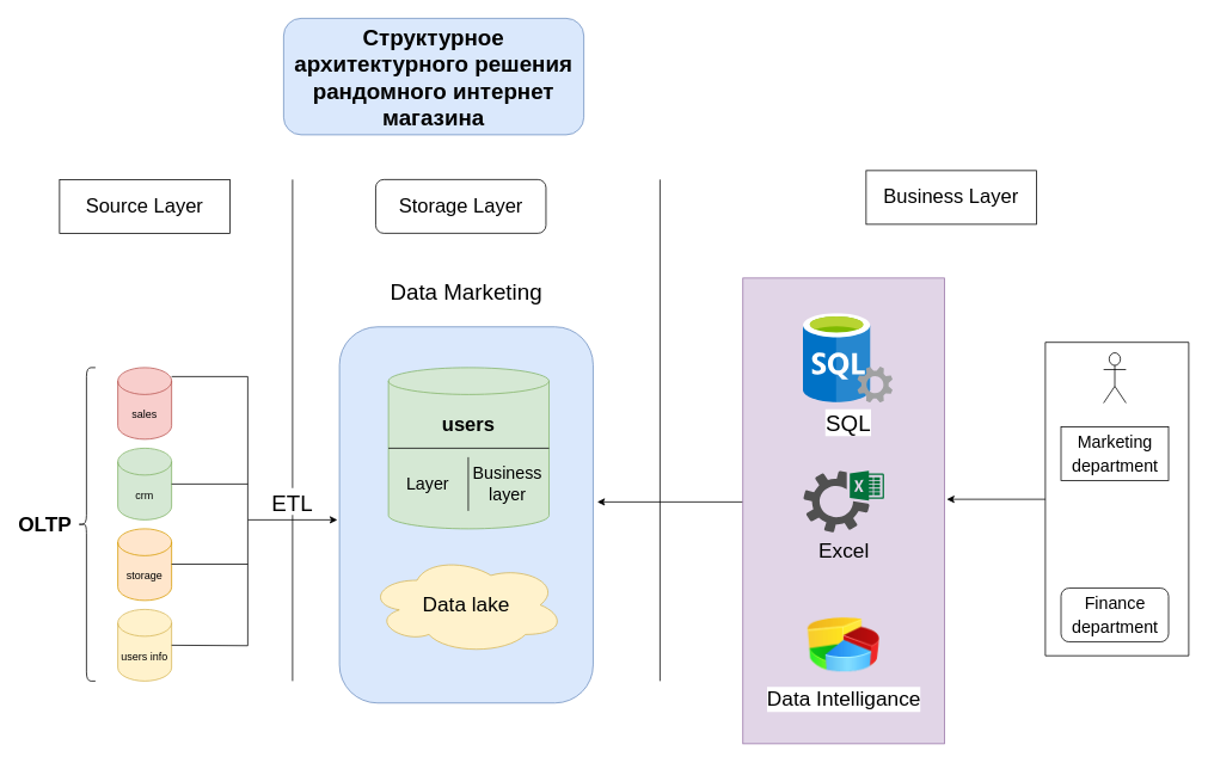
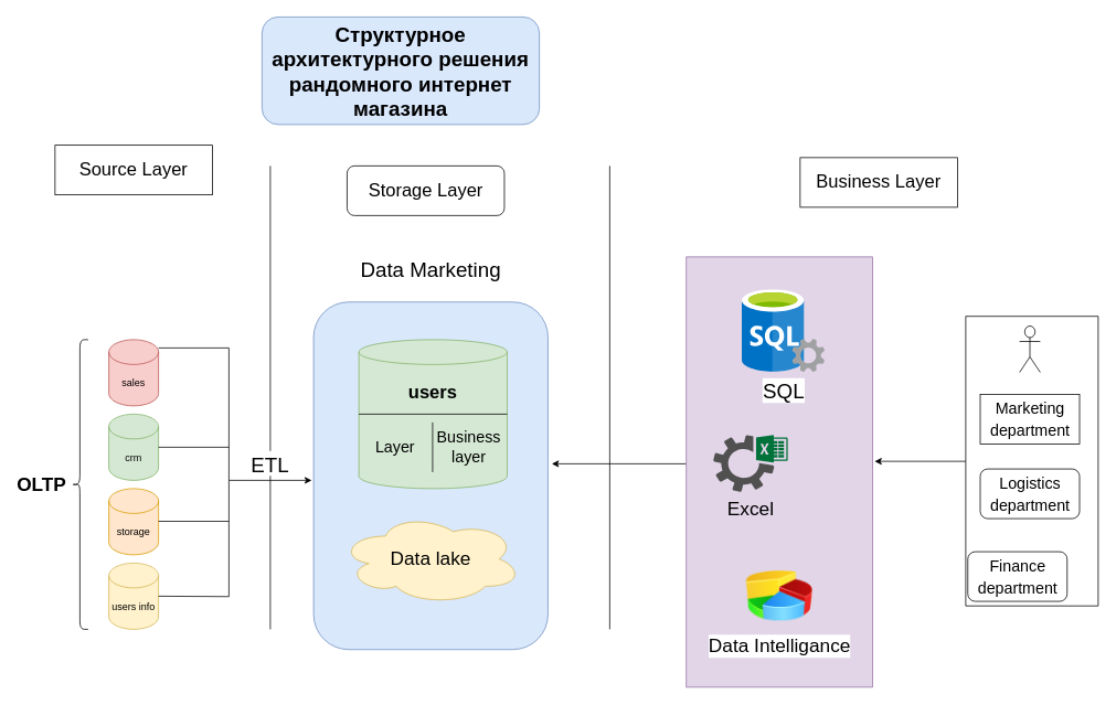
- <mxCell id="4" value="&lt;font style=&quot;font-size: 22px;&quot;&gt;Source Layer&lt;/font&gt;" style="rounded=0;whiteSpace=wrap;html=1;" parent="1" vertex="1"><mxGeometry x="66" y="200" width="190" height="60" as="geometry" /></mxCell>
+ <mxCell id="4" value="&lt;font style=&quot;font-size: 22px;&quot;&gt;Source Layer&lt;/font&gt;" style="rounded=0;whiteSpace=wrap;html=1;" parent="1" vertex="1"><mxGeometry x="66" y="175" width="190" height="60" as="geometry" /></mxCell>
- <mxCell id="21" value="Excel" style="sketch=0;pointerEvents=1;shadow=0;dashed=0;html=1;strokeColor=none;fillColor=#505050;labelPosition=center;verticalLabelPosition=bottom;verticalAlign=top;outlineConnect=0;align=center;shape=mxgraph.office.services.excel_services;fontSize=23;" vertex="1" parent="1"><mxGeometry x="896" y="525" width="90" height="69" as="geometry" /></mxCell>
+ <mxCell id="21" value="Excel" style="sketch=0;pointerEvents=1;shadow=0;dashed=0;html=1;strokeColor=none;fillColor=#505050;labelPosition=center;verticalLabelPosition=bottom;verticalAlign=top;outlineConnect=0;align=center;shape=mxgraph.office.services.excel_services;fontSize=23;" vertex="1" parent="1"><mxGeometry x="861" y="525" width="90" height="69" as="geometry" /></mxCell>
+ <mxCell id="14" value="&lt;font style=&quot;font-size: 19px;&quot;&gt;Logistics department&lt;/font&gt;" style="rounded=1;whiteSpace=wrap;html=1;fontSize=22;" vertex="1" parent="1"><mxGeometry x="1183.5" y="566.25" width="120" height="60" as="geometry" /></mxCell>
- <mxCell id="15" value="&lt;font style=&quot;font-size: 19px;&quot;&gt;Finance department&lt;/font&gt;" style="rounded=1;whiteSpace=wrap;html=1;fontSize=22;" vertex="1" parent="1"><mxGeometry x="1183.5" y="656.25" width="120" height="60" as="geometry" /></mxCell>
+ <mxCell id="15" value="&lt;font style=&quot;font-size: 19px;&quot;&gt;Finance department&lt;/font&gt;" style="rounded=1;whiteSpace=wrap;html=1;fontSize=22;" vertex="1" parent="1"><mxGeometry x="1168.5" y="666.25" width="120" height="60" as="geometry" /></mxCell>
